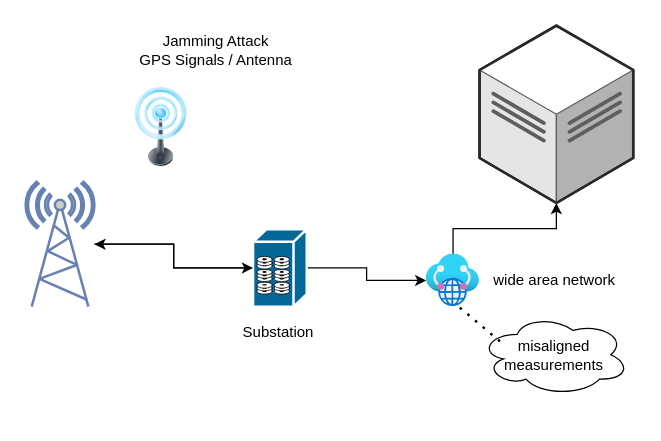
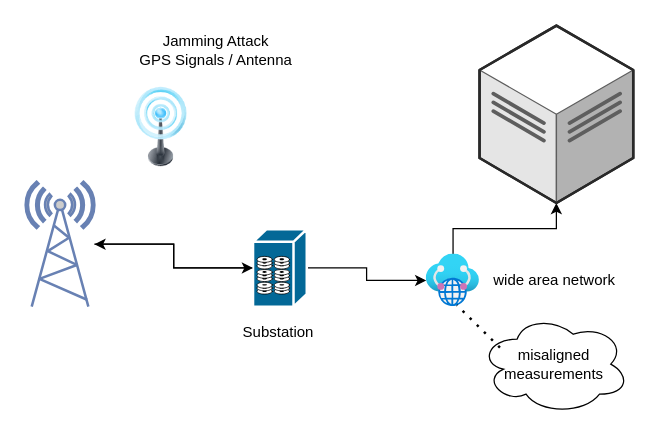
- <mxCell id="16" value="misaligned measurements" style="ellipse;shape=cloud;whiteSpace=wrap;html=1;" vertex="1" parent="1"><mxGeometry x="383.33" y="251" width="120" height="65" as="geometry" /></mxCell>
+ <mxCell id="16" value="misaligned measurements" style="ellipse;shape=cloud;whiteSpace=wrap;html=1;" vertex="1" parent="1"><mxGeometry x="383.33" y="251" width="120" height="80" as="geometry" /></mxCell>
